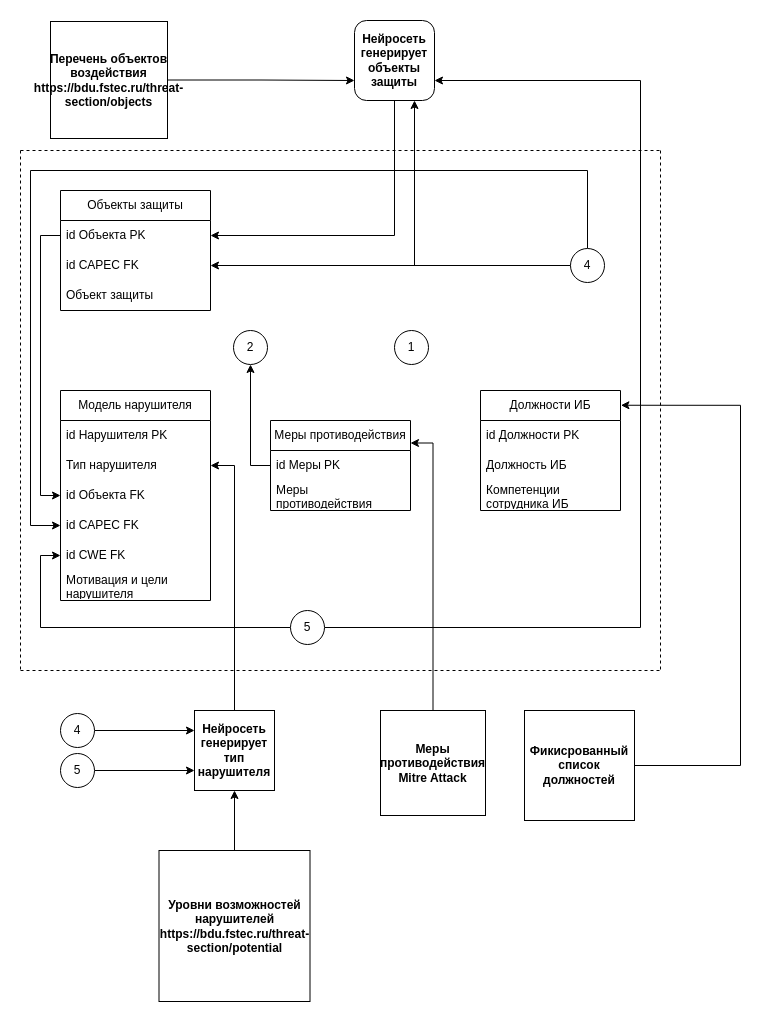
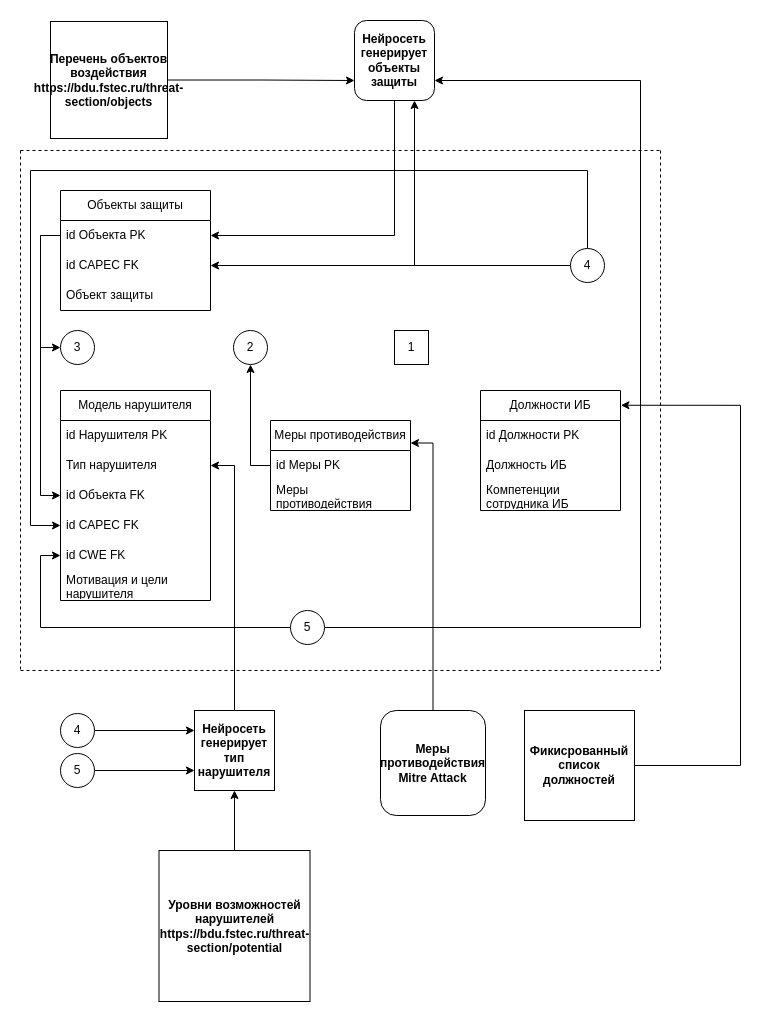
+ <mxCell id="25" style="edgeStyle=orthogonalEdgeStyle;rounded=0;orthogonalLoop=1;jettySize=auto;html=1;exitX=0;exitY=0.5;exitDx=0;exitDy=0;entryX=0;entryY=0.5;entryDx=0;entryDy=0;" parent="1" source="3" target="24" edge="1"><mxGeometry relative="1" as="geometry" /></mxCell>
+ <mxCell id="24" value="3" style="ellipse;whiteSpace=wrap;html=1;aspect=fixed;" parent="1" vertex="1"><mxGeometry x="60" y="330" width="34" height="34" as="geometry" /></mxCell>
- <mxCell id="26" value="1" style="ellipse;whiteSpace=wrap;html=1;aspect=fixed;" parent="1" vertex="1"><mxGeometry x="394" y="330" width="34" height="34" as="geometry" /></mxCell>
+ <mxCell id="26" value="1" style="whiteSpace=wrap;html=1;aspect=fixed;rounded=0;" parent="1" vertex="1"><mxGeometry x="394" y="330" width="34" height="34" as="geometry" /></mxCell>
- <mxCell id="43" value="&lt;b&gt;Меры противодействия Mitre Attack&lt;/b&gt;" style="whiteSpace=wrap;html=1;aspect=fixed;" parent="1" vertex="1"><mxGeometry x="380" y="710" width="105" height="105" as="geometry" /></mxCell>
+ <mxCell id="43" value="&lt;b&gt;Меры противодействия Mitre Attack&lt;/b&gt;" style="whiteSpace=wrap;html=1;aspect=fixed;rounded=1;" parent="1" vertex="1"><mxGeometry x="380" y="710" width="105" height="105" as="geometry" /></mxCell>
